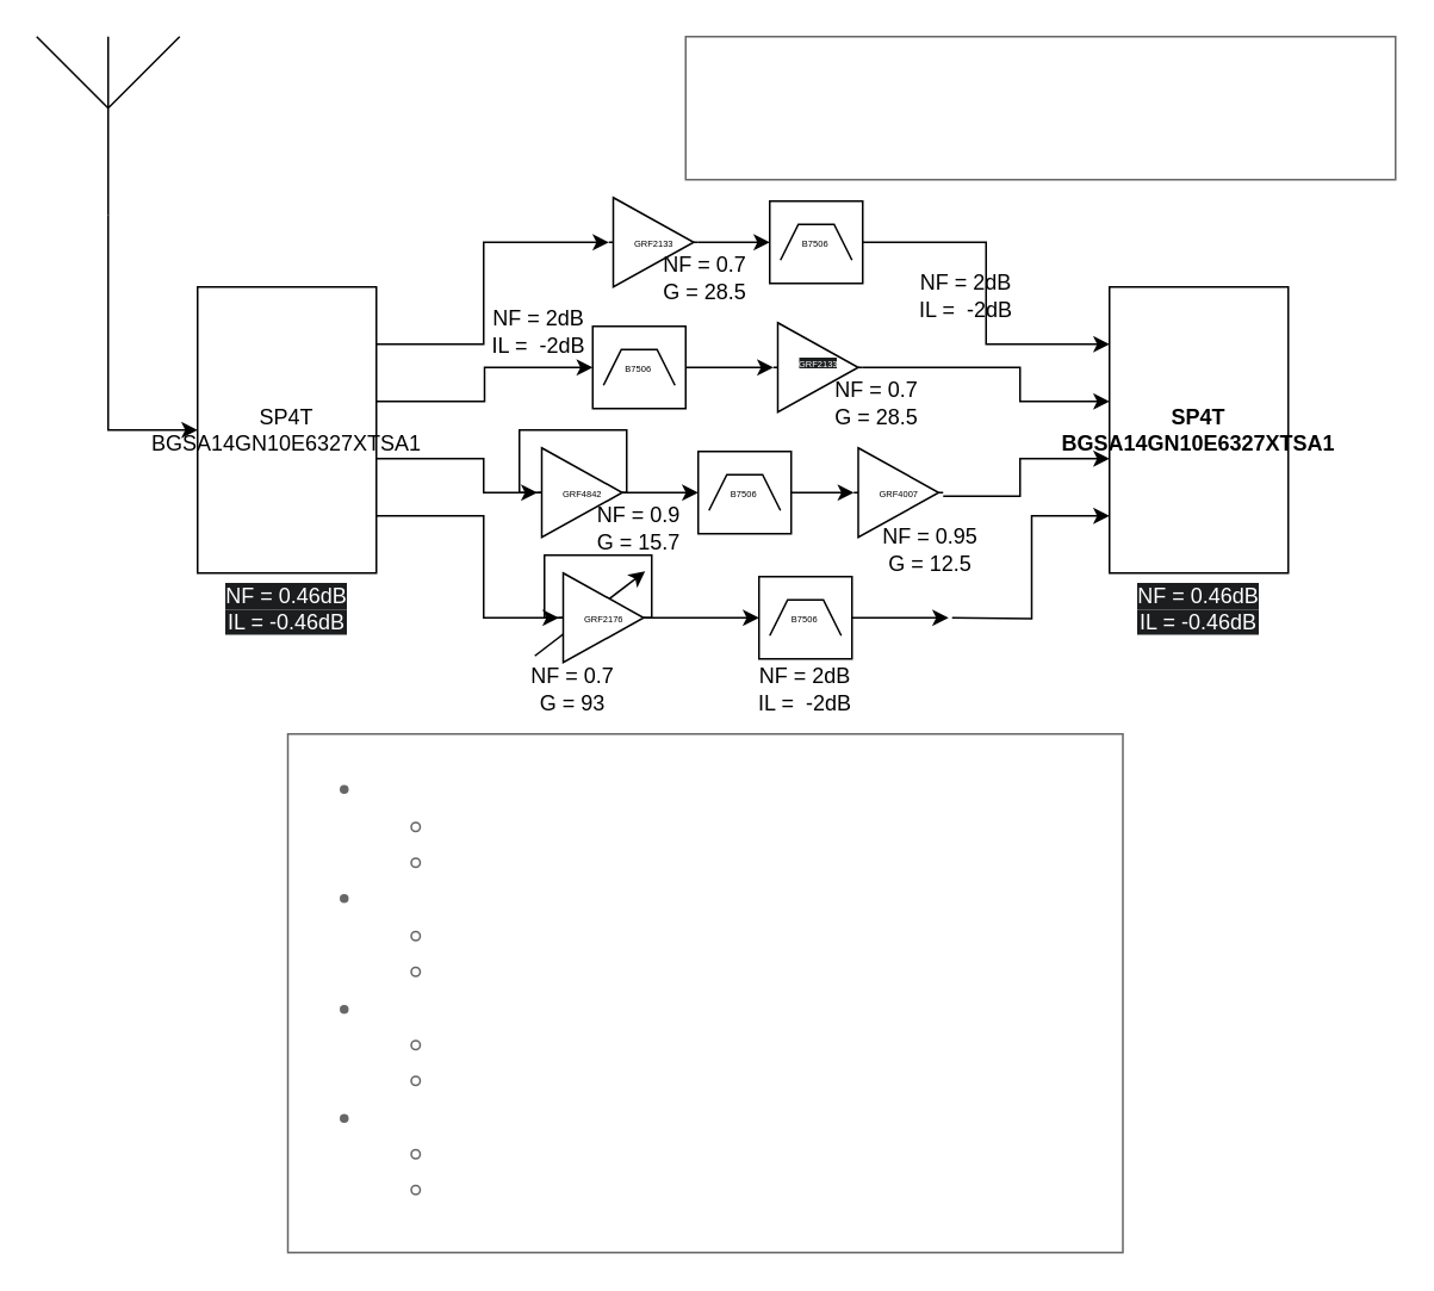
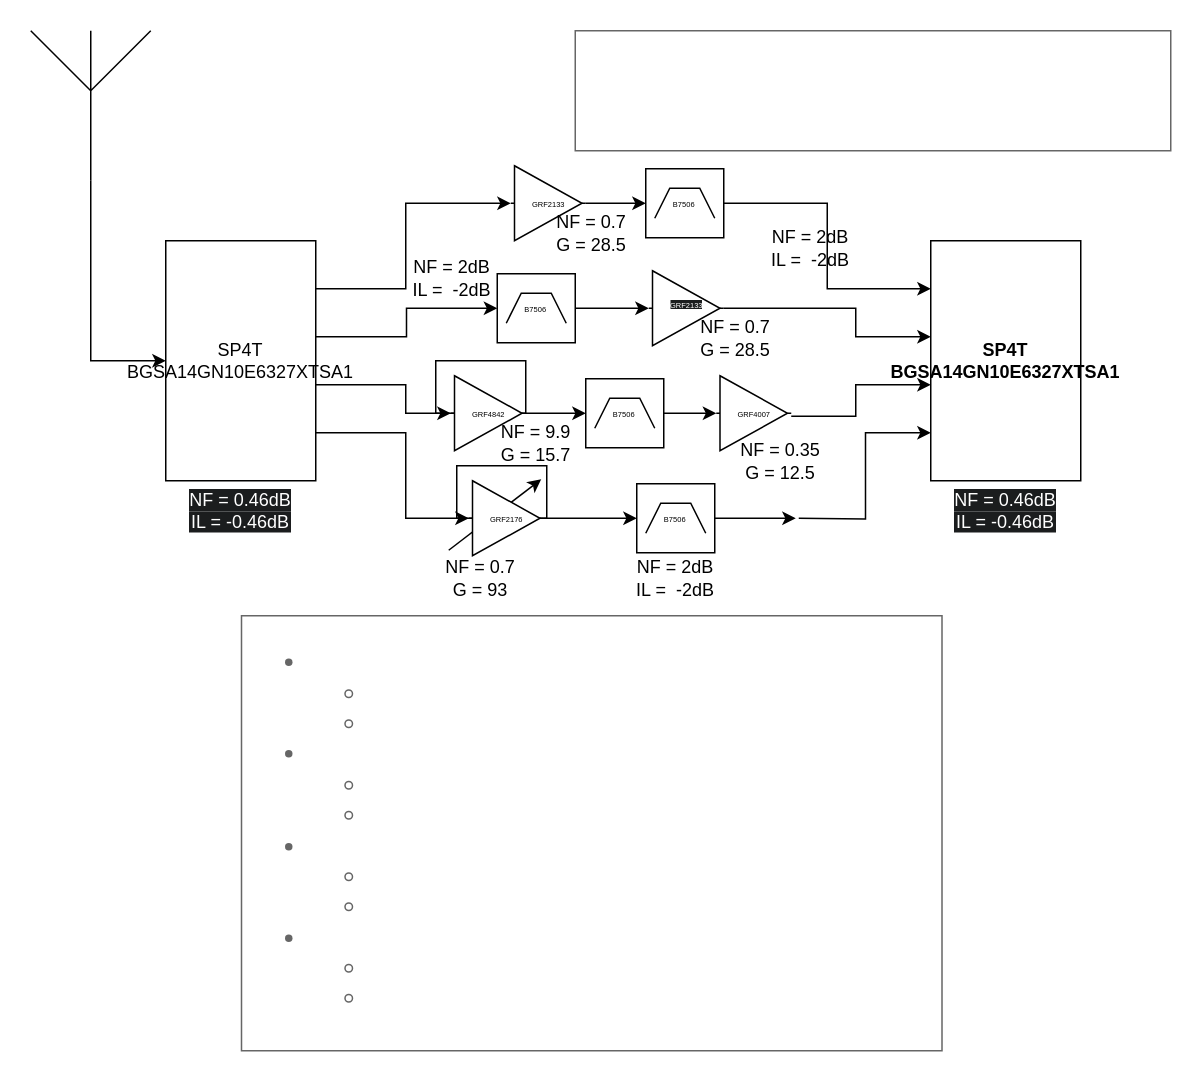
- <mxCell id="36" value="NF = 0.9&lt;div&gt;G = 15.7&lt;/div&gt;" style="text;html=1;align=center;verticalAlign=middle;whiteSpace=wrap;rounded=0;" parent="1" vertex="1"><mxGeometry x="327" y="280" width="60" height="30" as="geometry" /></mxCell>
+ <mxCell id="36" value="NF = 9.9&lt;div&gt;G = 15.7&lt;/div&gt;" style="text;html=1;align=center;verticalAlign=middle;whiteSpace=wrap;rounded=0;" parent="1" vertex="1"><mxGeometry x="327" y="280" width="60" height="30" as="geometry" /></mxCell>
- <mxCell id="38" value="NF = 0.95&lt;div&gt;G = 12.5&lt;/div&gt;" style="text;html=1;align=center;verticalAlign=middle;whiteSpace=wrap;rounded=0;" parent="1" vertex="1"><mxGeometry x="490" y="292" width="60" height="30" as="geometry" /></mxCell>
+ <mxCell id="38" value="NF = 0.35&lt;div&gt;G = 12.5&lt;/div&gt;" style="text;html=1;align=center;verticalAlign=middle;whiteSpace=wrap;rounded=0;" parent="1" vertex="1"><mxGeometry x="490" y="292" width="60" height="30" as="geometry" /></mxCell>
